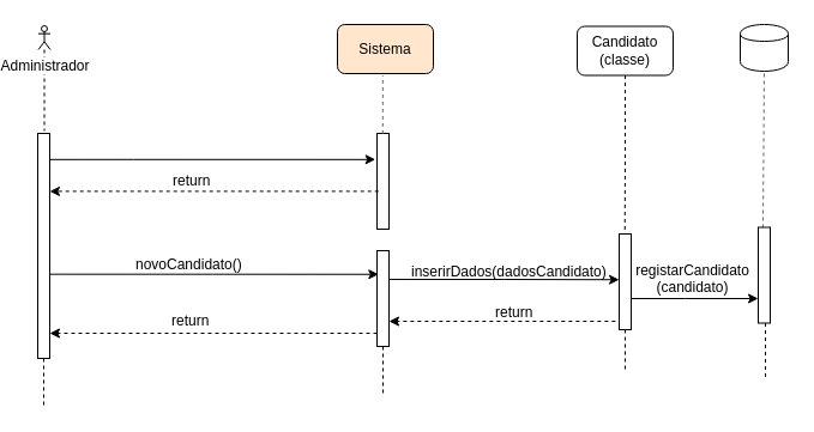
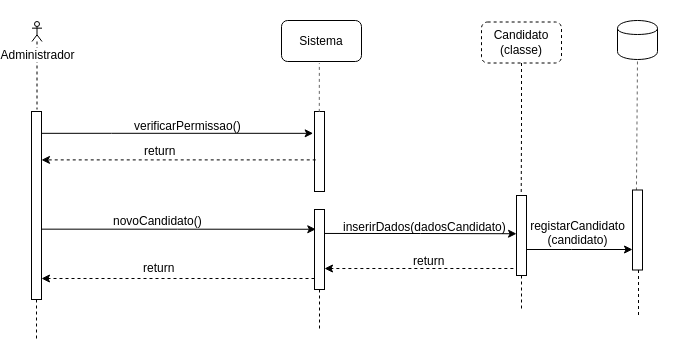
- <mxCell id="10" value="Sistema" style="rounded=1;whiteSpace=wrap;html=1;fillColor=#ffe6cc;" parent="1" vertex="1"><mxGeometry x="270" y="20" width="80" height="41" as="geometry" /></mxCell>
+ <mxCell id="10" value="Sistema" style="rounded=1;whiteSpace=wrap;html=1;" parent="1" vertex="1"><mxGeometry x="270" y="20" width="80" height="41" as="geometry" /></mxCell>
- <mxCell id="12" value="Candidato&lt;br&gt;(classe)" style="rounded=1;whiteSpace=wrap;html=1;" parent="1" vertex="1"><mxGeometry x="470" y="21.5" width="80" height="41" as="geometry" /></mxCell>
+ <mxCell id="12" value="Candidato&lt;br&gt;(classe)" style="rounded=1;whiteSpace=wrap;html=1;dashed=1;" parent="1" vertex="1"><mxGeometry x="470" y="21.5" width="80" height="41" as="geometry" /></mxCell>
+ <mxCell id="25" value="verificarPermissao()" style="text;html=1;resizable=0;points=[];autosize=1;align=left;verticalAlign=top;spacingTop=-4;" vertex="1" parent="1"><mxGeometry x="121" y="116" width="120" height="20" as="geometry" /></mxCell>
